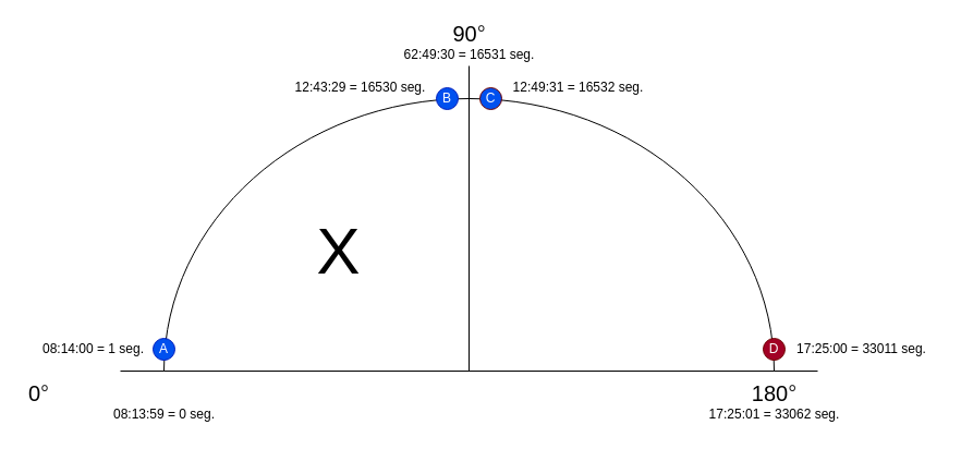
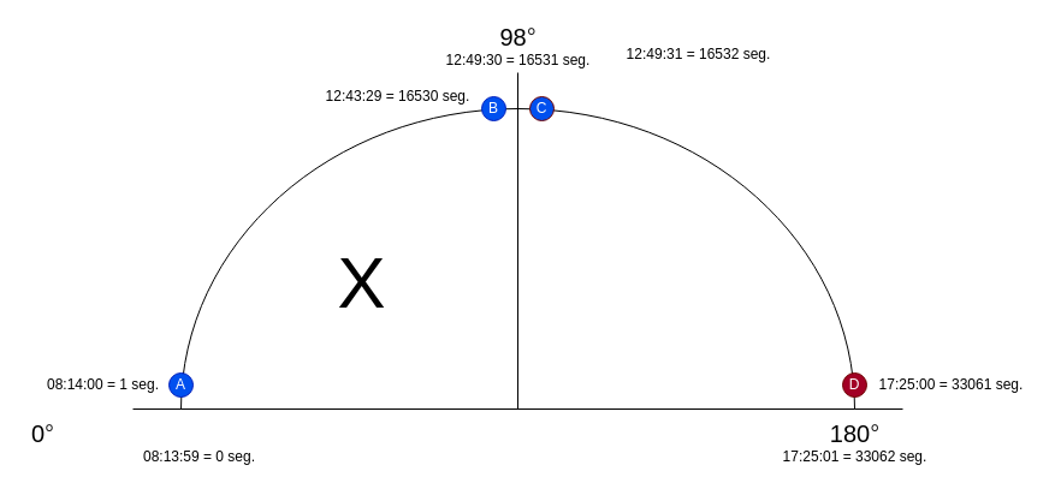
- <mxCell id="19" value="&lt;font style=&quot;font-size: 20px&quot;&gt;&lt;font style=&quot;font-size: 20px&quot;&gt;90&lt;/font&gt;&lt;span style=&quot;color: rgb(34 , 34 , 34) ; font-family: &amp;#34;arial&amp;#34; , sans-serif ; text-align: left ; background-color: rgb(255 , 255 , 255)&quot;&gt;°&lt;/span&gt;&lt;/font&gt;" style="text;html=1;align=center;verticalAlign=middle;resizable=0;points=[];autosize=1;" vertex="1" parent="1"><mxGeometry x="405" y="20" width="50" height="20" as="geometry" /></mxCell>
+ <mxCell id="19" value="&lt;font style=&quot;font-size: 20px&quot;&gt;&lt;font style=&quot;font-size: 20px&quot;&gt;98&lt;/font&gt;&lt;span style=&quot;color: rgb(34 , 34 , 34) ; font-family: &amp;#34;arial&amp;#34; , sans-serif ; text-align: left ; background-color: rgb(255 , 255 , 255)&quot;&gt;°&lt;/span&gt;&lt;/font&gt;" style="text;html=1;align=center;verticalAlign=middle;resizable=0;points=[];autosize=1;" vertex="1" parent="1"><mxGeometry x="405" y="20" width="50" height="20" as="geometry" /></mxCell>
- <mxCell id="18" value="62:49:30 = 16531 seg." style="text;html=1;align=center;verticalAlign=middle;resizable=0;points=[];autosize=1;" vertex="1" parent="1"><mxGeometry x="360" y="40" width="140" height="20" as="geometry" /></mxCell>
+ <mxCell id="18" value="12:49:30 = 16531 seg." style="text;html=1;align=center;verticalAlign=middle;resizable=0;points=[];autosize=1;" vertex="1" parent="1"><mxGeometry x="360" y="40" width="140" height="20" as="geometry" /></mxCell>
- <mxCell id="15" value="12:49:31 = 16532 seg." style="text;html=1;align=center;verticalAlign=middle;resizable=0;points=[];autosize=1;" vertex="1" parent="1"><mxGeometry x="460" y="70" width="140" height="20" as="geometry" /></mxCell>
+ <mxCell id="15" value="12:49:31 = 16532 seg." style="text;html=1;align=center;verticalAlign=middle;resizable=0;points=[];autosize=1;" vertex="1" parent="1"><mxGeometry x="510" y="35" width="140" height="20" as="geometry" /></mxCell>
- <mxCell id="5" value="X" style="text;html=1;align=center;verticalAlign=middle;resizable=0;points=[];autosize=1;fontSize=60;" vertex="1" parent="1"><mxGeometry x="280" y="190" width="60" height="80" as="geometry" /></mxCell>
+ <mxCell id="5" value="X" style="text;html=1;align=center;verticalAlign=middle;resizable=0;points=[];autosize=1;fontSize=60;" vertex="1" parent="1"><mxGeometry x="270" y="195" width="60" height="80" as="geometry" /></mxCell>
- <mxCell id="14" value="17:25:00 = 33011 seg." style="text;html=1;align=center;verticalAlign=middle;resizable=0;points=[];autosize=1;" vertex="1" parent="1"><mxGeometry x="720" y="310" width="140" height="20" as="geometry" /></mxCell>
+ <mxCell id="14" value="17:25:00 = 33061 seg." style="text;html=1;align=center;verticalAlign=middle;resizable=0;points=[];autosize=1;" vertex="1" parent="1"><mxGeometry x="720" y="310" width="140" height="20" as="geometry" /></mxCell>
- <mxCell id="16" value="08:13:59 = 0 seg." style="text;html=1;align=center;verticalAlign=middle;resizable=0;points=[];autosize=1;" vertex="1" parent="1"><mxGeometry x="95" y="370" width="110" height="20" as="geometry" /></mxCell>
+ <mxCell id="16" value="08:13:59 = 0 seg." style="text;html=1;align=center;verticalAlign=middle;resizable=0;points=[];autosize=1;" vertex="1" parent="1"><mxGeometry x="110" y="370" width="110" height="20" as="geometry" /></mxCell>
